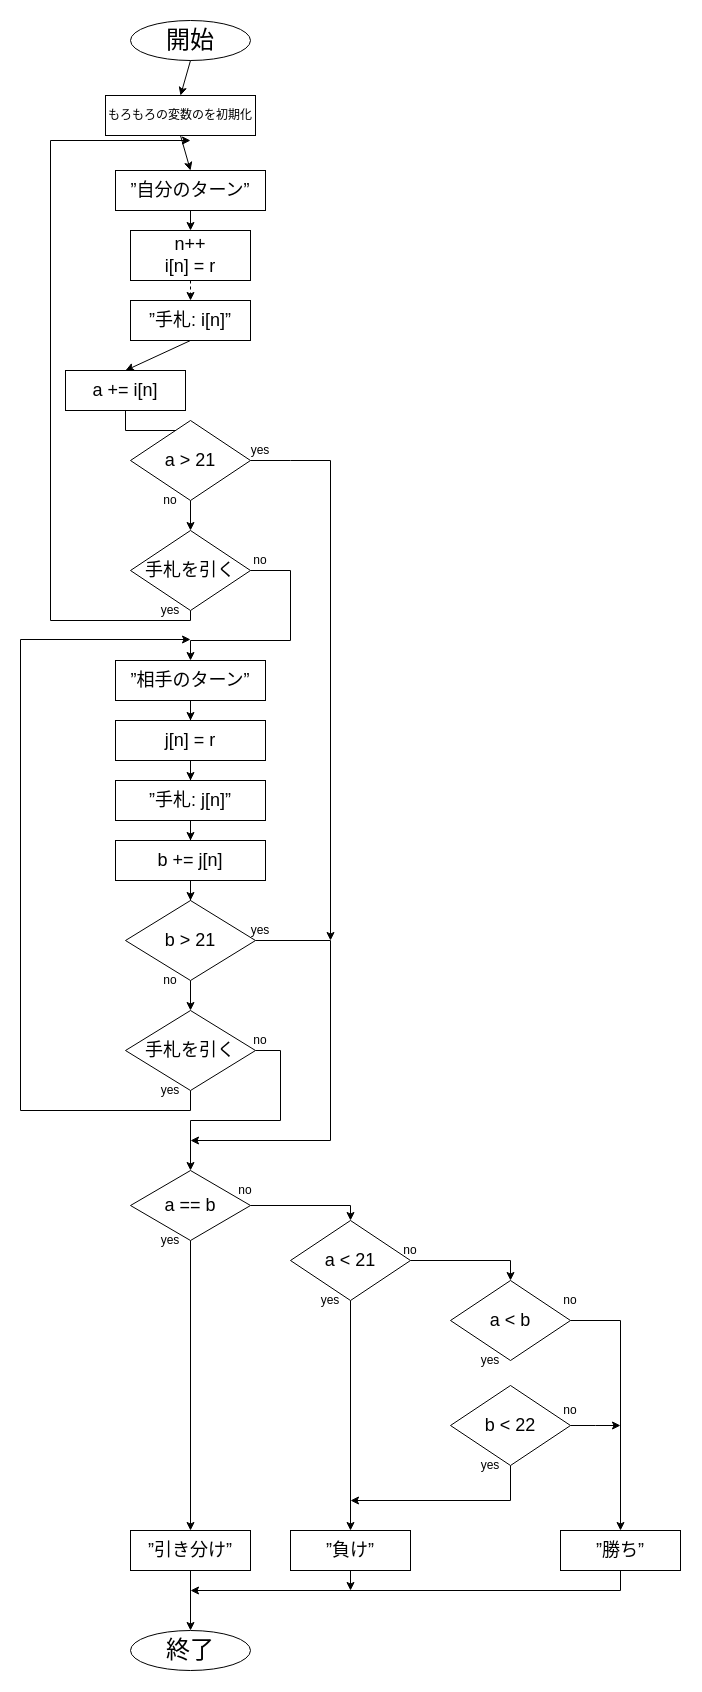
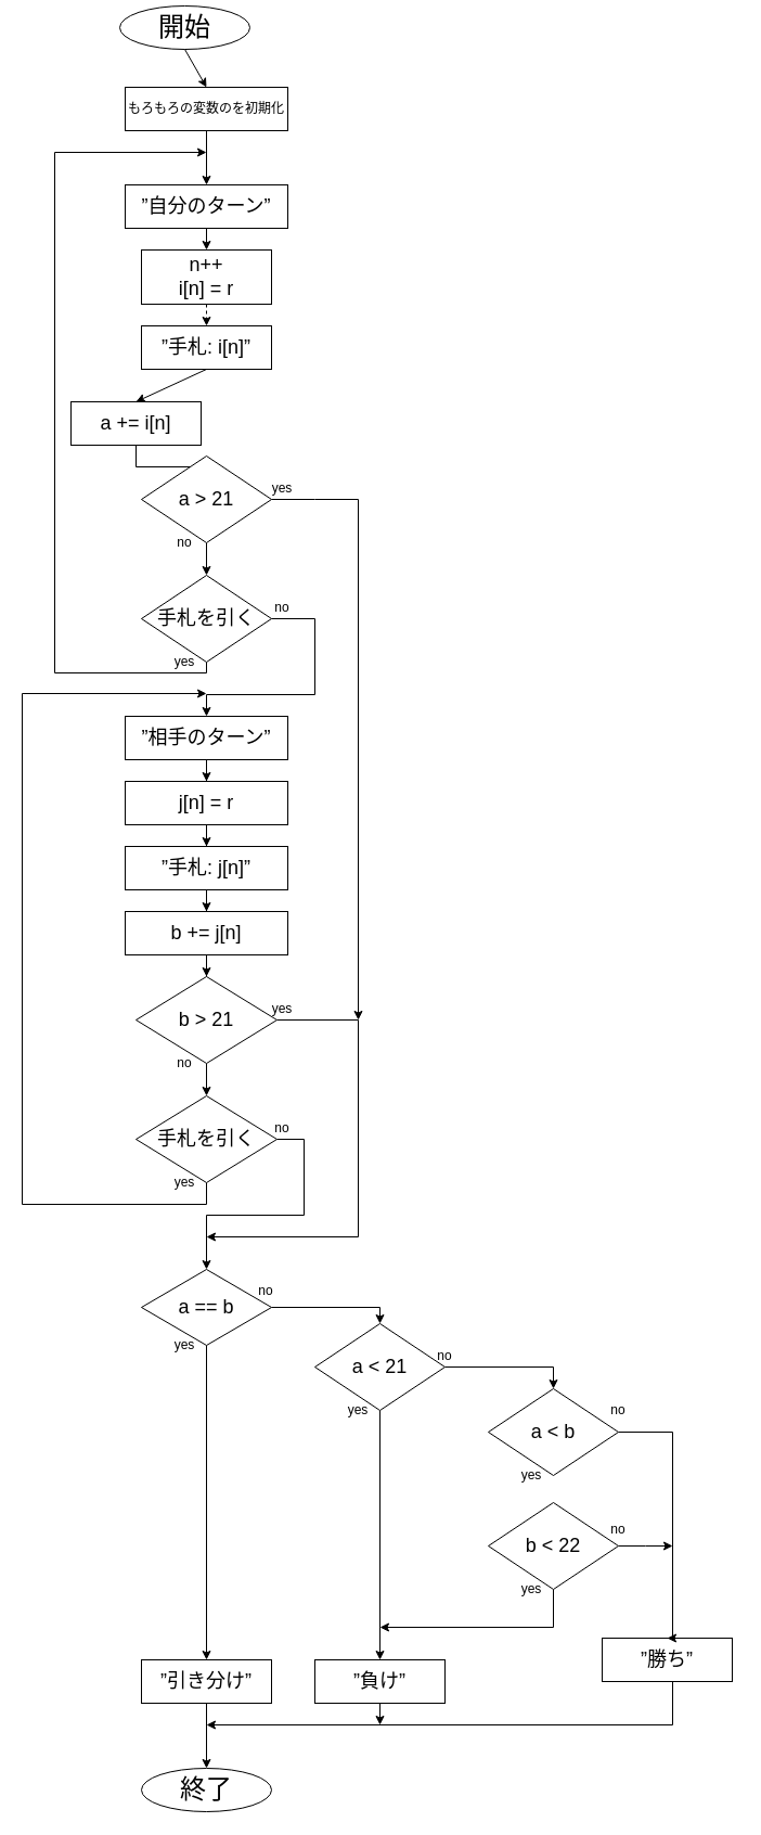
- <mxCell id="2" value="&lt;font style=&quot;font-size: 24px&quot;&gt;開始&lt;/font&gt;" style="ellipse;whiteSpace=wrap;html=1;" parent="1" vertex="1"><mxGeometry x="130" y="20" width="120" height="40" as="geometry" /></mxCell>
+ <mxCell id="2" value="&lt;font style=&quot;font-size: 24px&quot;&gt;開始&lt;/font&gt;" style="ellipse;whiteSpace=wrap;html=1;" parent="1" vertex="1"><mxGeometry x="110" y="5" width="120" height="40" as="geometry" /></mxCell>
- <mxCell id="4" value="もろもろの変数のを初期化" style="rounded=0;whiteSpace=wrap;html=1;" parent="1" vertex="1"><mxGeometry x="105" y="95" width="150" height="40" as="geometry" /></mxCell>
+ <mxCell id="4" value="もろもろの変数のを初期化" style="rounded=0;whiteSpace=wrap;html=1;" parent="1" vertex="1"><mxGeometry x="115" y="80" width="150" height="40" as="geometry" /></mxCell>
- <mxCell id="53" value="&lt;font style=&quot;font-size: 18px&quot;&gt;”勝ち”&lt;/font&gt;" style="rounded=0;whiteSpace=wrap;html=1;" parent="1" vertex="1"><mxGeometry x="560" y="1530" width="120" height="40" as="geometry" /></mxCell>
+ <mxCell id="53" value="&lt;font style=&quot;font-size: 18px&quot;&gt;”勝ち”&lt;/font&gt;" style="rounded=0;whiteSpace=wrap;html=1;" parent="1" vertex="1"><mxGeometry x="555" y="1510" width="120" height="40" as="geometry" /></mxCell>
